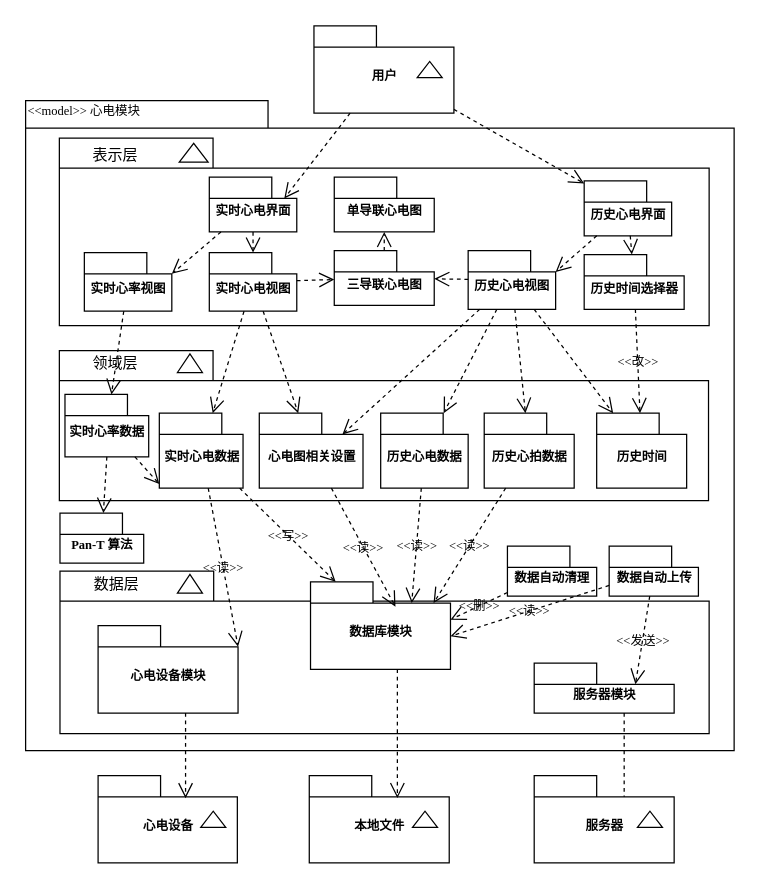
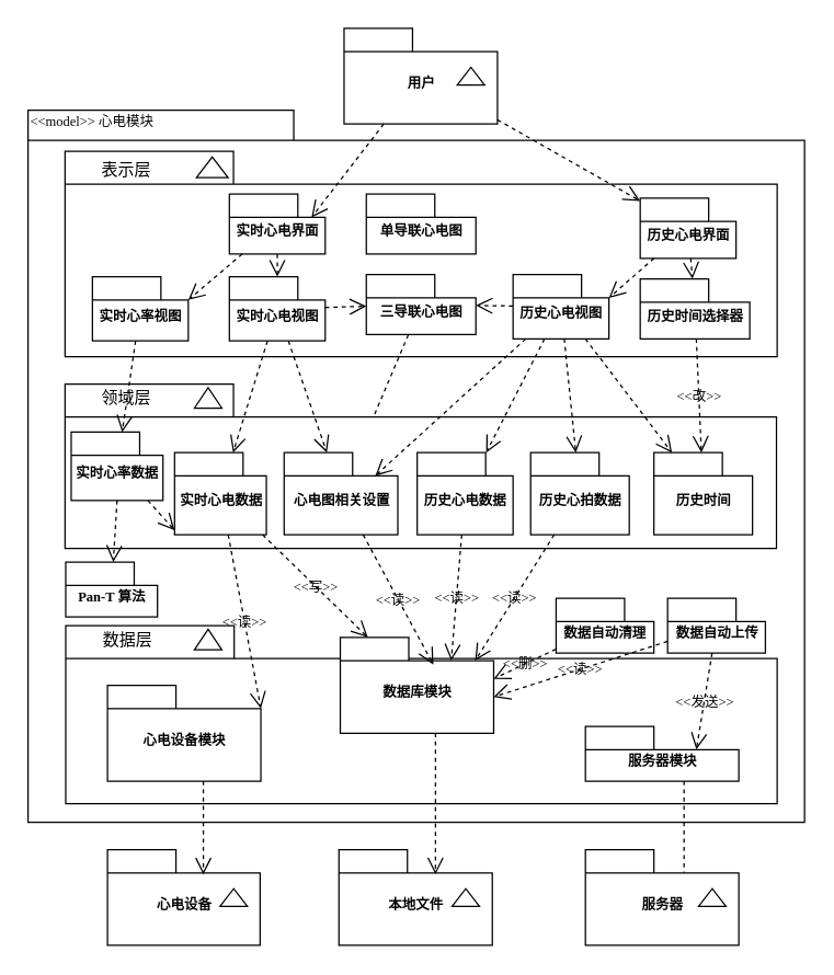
- <mxCell id="14" style="rounded=0;html=1;dashed=1;labelBackgroundColor=none;startFill=0;endArrow=open;endFill=0;endSize=10;fontFamily=Verdana;fontSize=10;" parent="7" source="13" target="12" edge="1"><mxGeometry relative="1" as="geometry"><mxPoint x="270" y="161.538" as="sourcePoint" /><mxPoint x="270" y="237.692" as="targetPoint" /></mxGeometry></mxCell>
+ <mxCell id="14" style="rounded=0;html=1;dashed=1;labelBackgroundColor=none;startFill=0;endArrow=open;endFill=0;endSize=10;fontFamily=Verdana;fontSize=10;" parent="7" source="13" target="53" edge="1"><mxGeometry relative="1" as="geometry"><mxPoint x="270" y="161.538" as="sourcePoint" /><mxPoint x="270" y="237.692" as="targetPoint" /></mxGeometry></mxCell>
